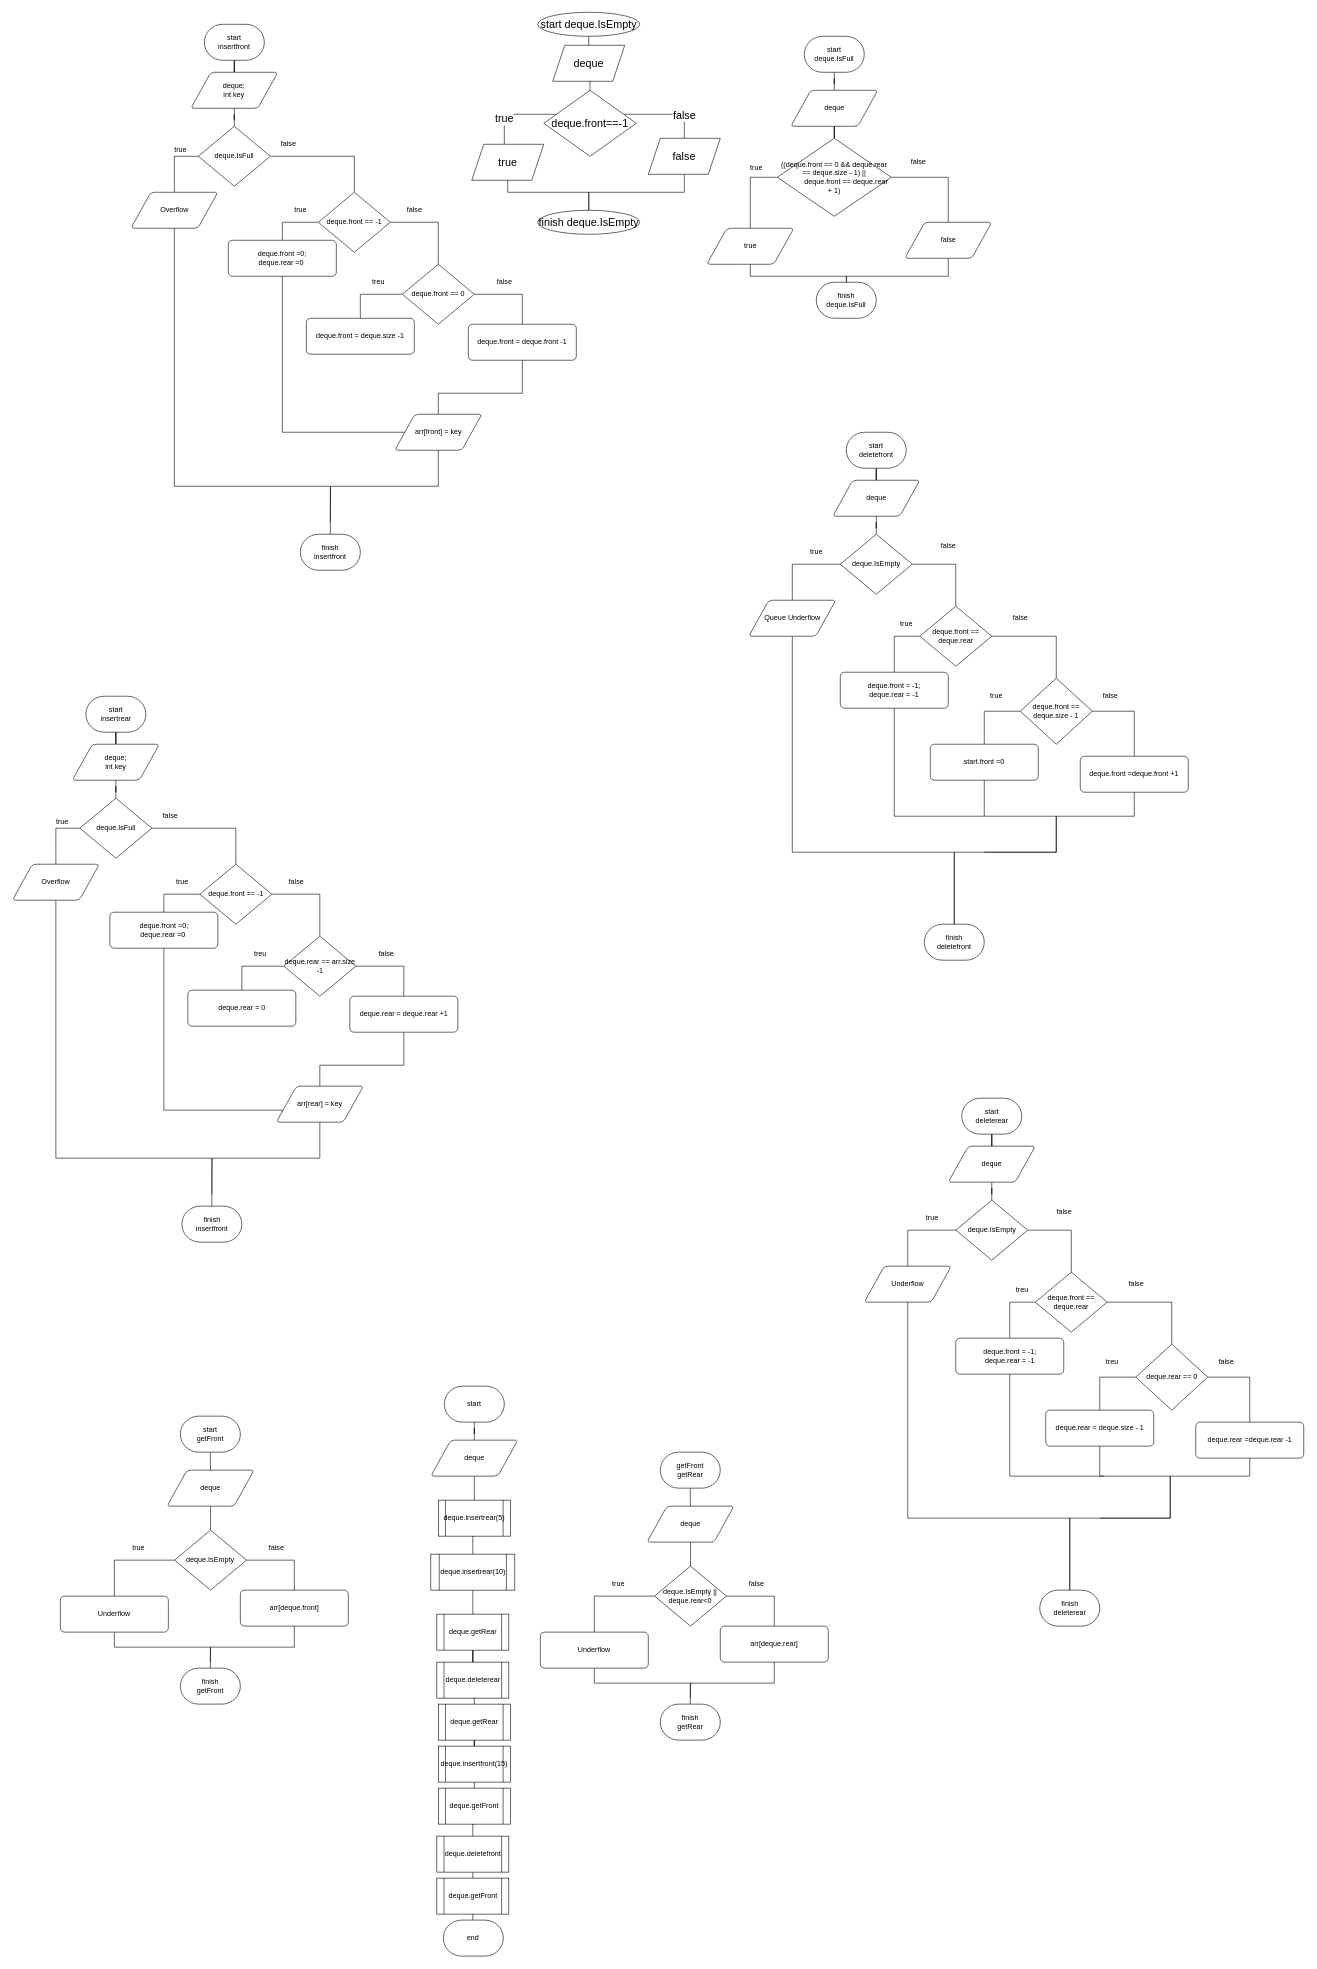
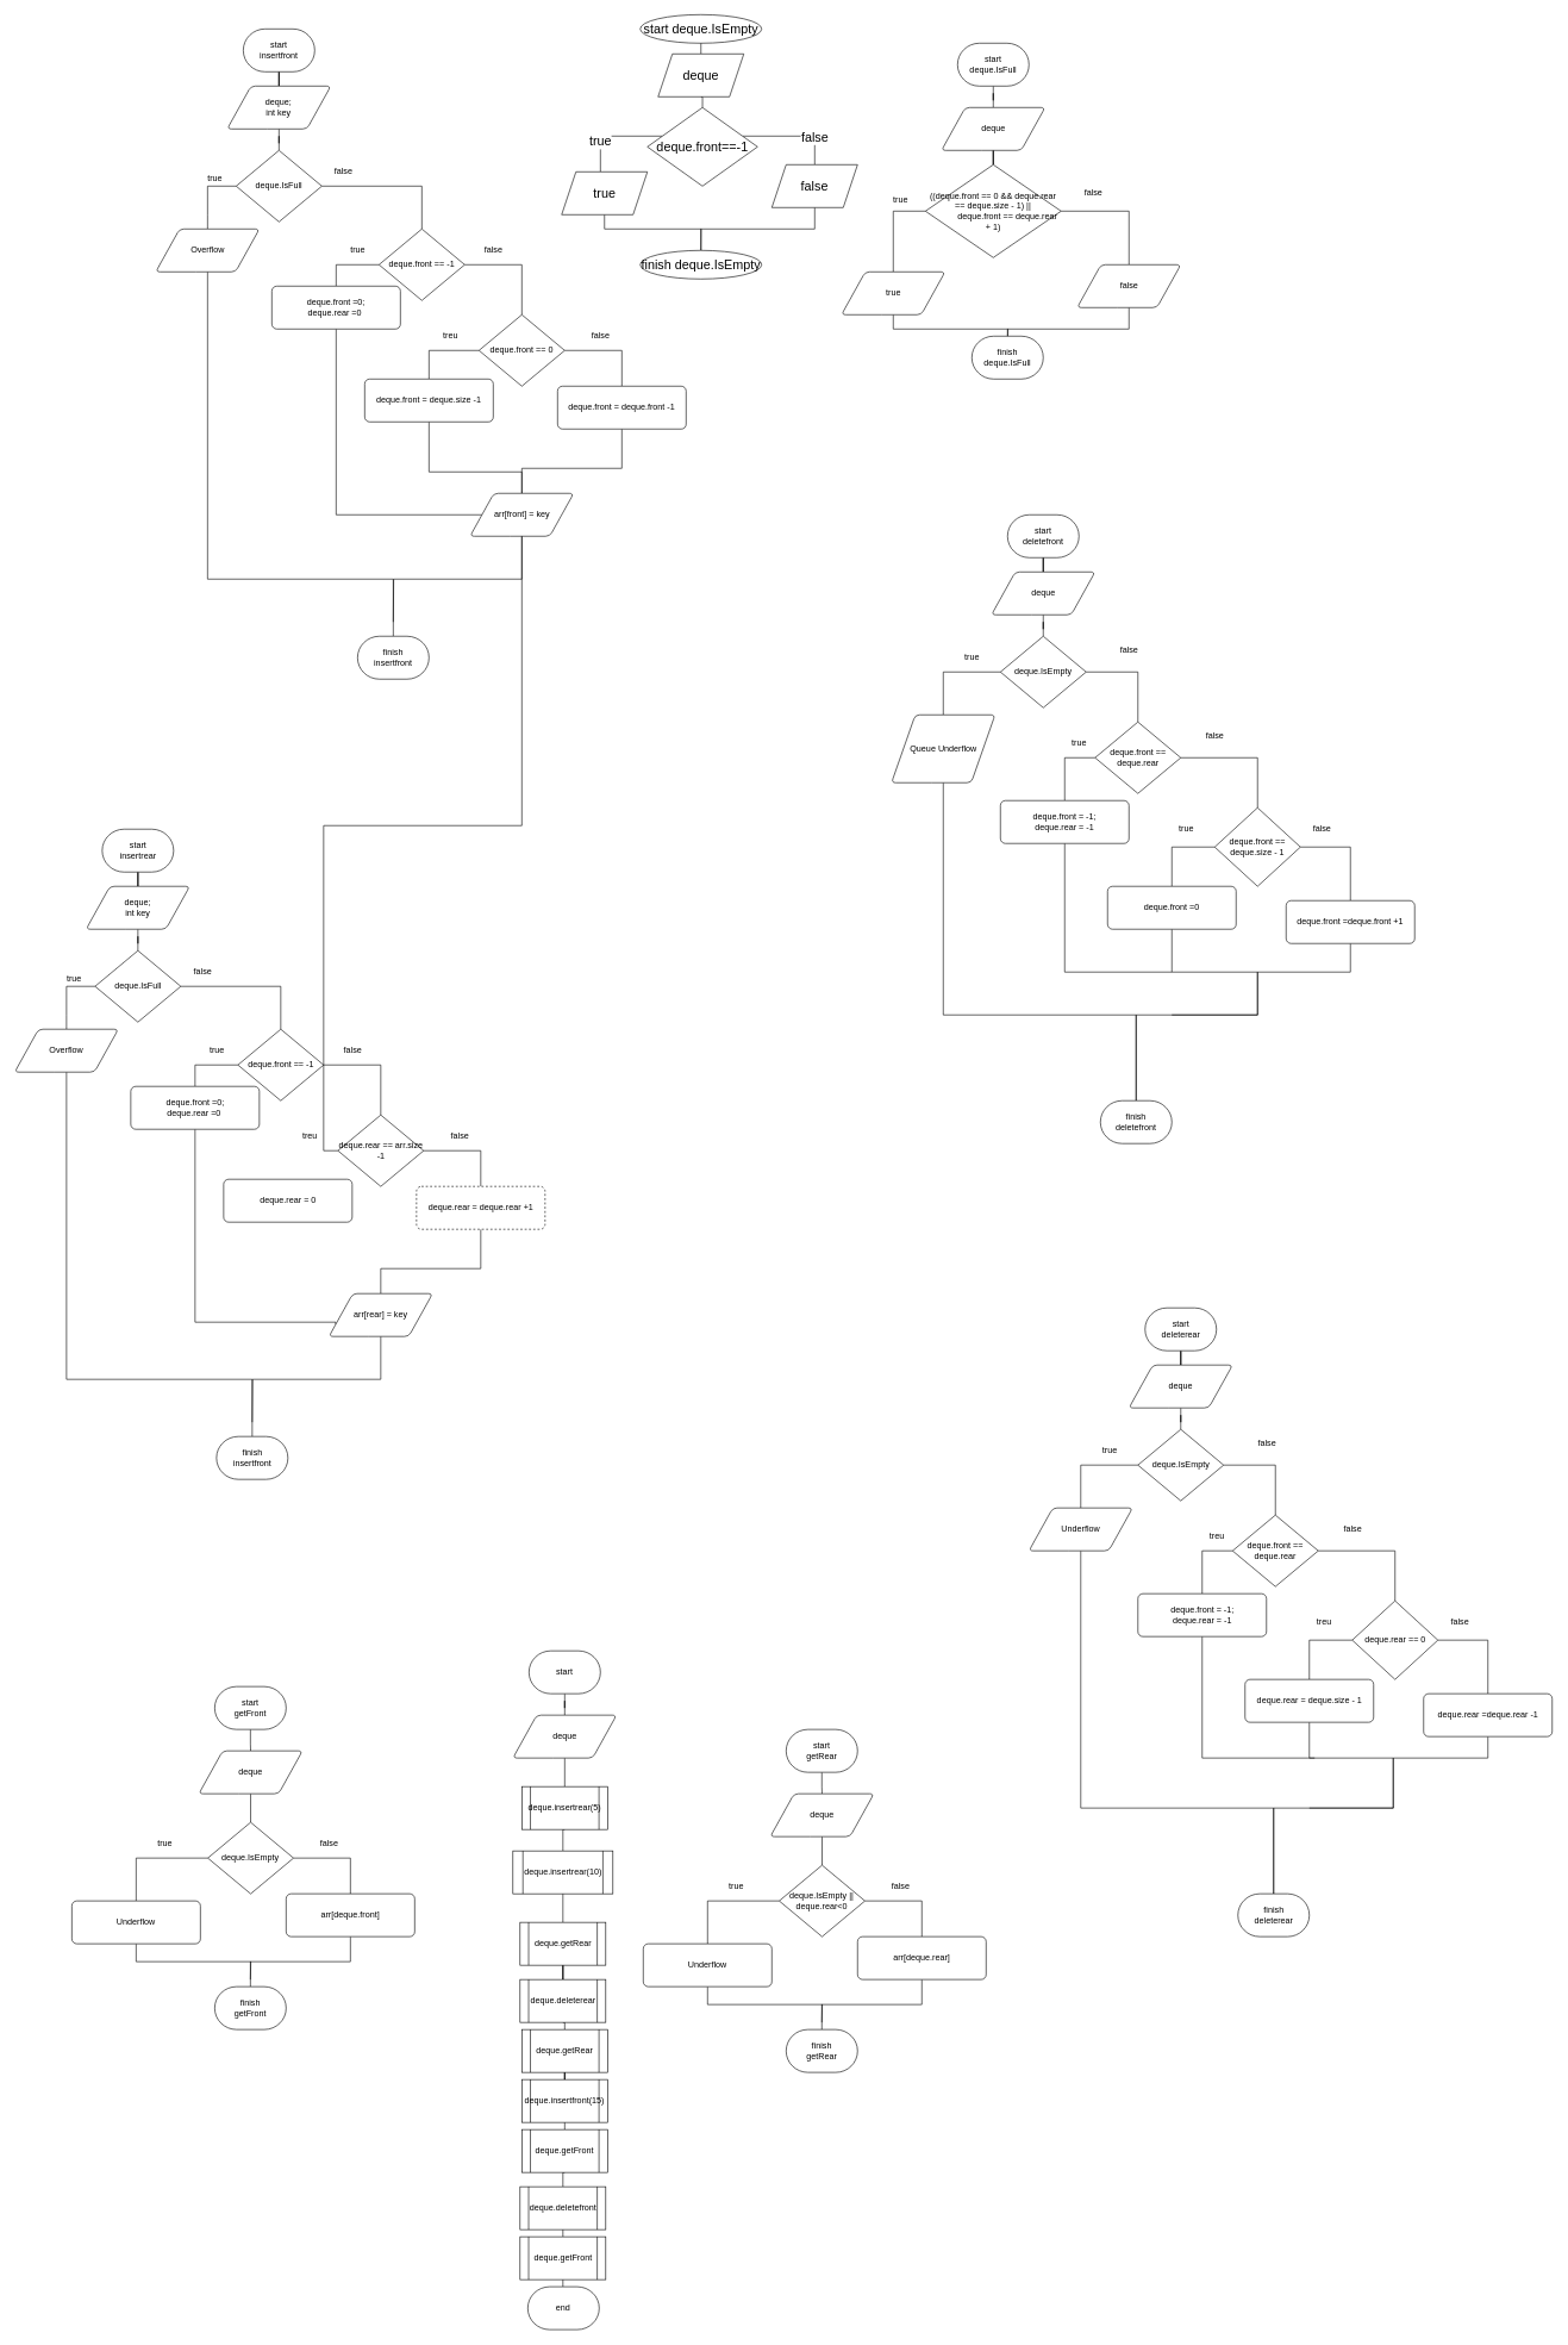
+ <mxCell id="51" style="edgeStyle=orthogonalEdgeStyle;rounded=0;orthogonalLoop=1;jettySize=auto;html=1;exitX=0.5;exitY=1;exitDx=0;exitDy=0;startArrow=none;startFill=0;endArrow=none;endFill=0;" edge="1" parent="1" source="52" target="56"><mxGeometry relative="1" as="geometry"><mxPoint x="750" y="720" as="targetPoint" /><Array as="points"><mxPoint x="600" y="660" /><mxPoint x="730" y="660" /></Array></mxGeometry></mxCell>
- <mxCell id="97" value="Queue Underflow" style="shape=parallelogram;html=1;strokeWidth=1;perimeter=parallelogramPerimeter;whiteSpace=wrap;rounded=1;arcSize=12;size=0.23;" vertex="1" parent="1"><mxGeometry x="1247.5" y="1000" width="145" height="60" as="geometry" /></mxCell>
+ <mxCell id="97" value="Queue Underflow" style="shape=parallelogram;html=1;strokeWidth=1;perimeter=parallelogramPerimeter;whiteSpace=wrap;rounded=1;arcSize=12;size=0.23;" vertex="1" parent="1"><mxGeometry x="1247.5" y="1000" width="145" height="95" as="geometry" /></mxCell>
- <mxCell id="111" value="start.front =0" style="rounded=1;whiteSpace=wrap;html=1;absoluteArcSize=1;arcSize=14;strokeWidth=1;" vertex="1" parent="1"><mxGeometry x="1550" y="1240" width="180" height="60" as="geometry" /></mxCell>
+ <mxCell id="111" value="deque.front =0" style="rounded=1;whiteSpace=wrap;html=1;absoluteArcSize=1;arcSize=14;strokeWidth=1;" vertex="1" parent="1"><mxGeometry x="1550" y="1240" width="180" height="60" as="geometry" /></mxCell>
- <mxCell id="76" style="edgeStyle=orthogonalEdgeStyle;rounded=0;orthogonalLoop=1;jettySize=auto;html=1;exitX=0;exitY=0.5;exitDx=0;exitDy=0;exitPerimeter=0;startArrow=none;startFill=0;endArrow=none;endFill=0;" edge="1" source="78" target="81" parent="1"><mxGeometry relative="1" as="geometry"><mxPoint x="402.5" y="1680" as="targetPoint" /></mxGeometry></mxCell>
+ <mxCell id="76" style="edgeStyle=orthogonalEdgeStyle;rounded=0;orthogonalLoop=1;jettySize=auto;html=1;exitX=0;exitY=0.5;exitDx=0;exitDy=0;exitPerimeter=0;startArrow=none;startFill=0;endArrow=none;endFill=0;" edge="1" source="78" target="56" parent="1"><mxGeometry relative="1" as="geometry"><mxPoint x="402.5" y="1680" as="targetPoint" /></mxGeometry></mxCell>
- <mxCell id="83" value="deque.rear = deque.rear +1" style="rounded=1;whiteSpace=wrap;html=1;absoluteArcSize=1;arcSize=14;strokeWidth=1;" vertex="1" parent="1"><mxGeometry x="582.5" y="1660" width="180" height="60" as="geometry" /></mxCell>
+ <mxCell id="83" value="deque.rear = deque.rear +1" style="rounded=1;whiteSpace=wrap;html=1;absoluteArcSize=1;arcSize=14;strokeWidth=1;dashed=1;" vertex="1" parent="1"><mxGeometry x="582.5" y="1660" width="180" height="60" as="geometry" /></mxCell>
- <mxCell id="158" value="getFront&lt;br&gt;getRear" style="strokeWidth=1;html=1;shape=mxgraph.flowchart.terminator;whiteSpace=wrap;hachureGap=4;pointerEvents=0;" vertex="1" parent="1"><mxGeometry x="1100" y="2420" width="100" height="60" as="geometry" /></mxCell>
+ <mxCell id="158" value="start&lt;br&gt;getRear" style="strokeWidth=1;html=1;shape=mxgraph.flowchart.terminator;whiteSpace=wrap;hachureGap=4;pointerEvents=0;" vertex="1" parent="1"><mxGeometry x="1100" y="2420" width="100" height="60" as="geometry" /></mxCell>
